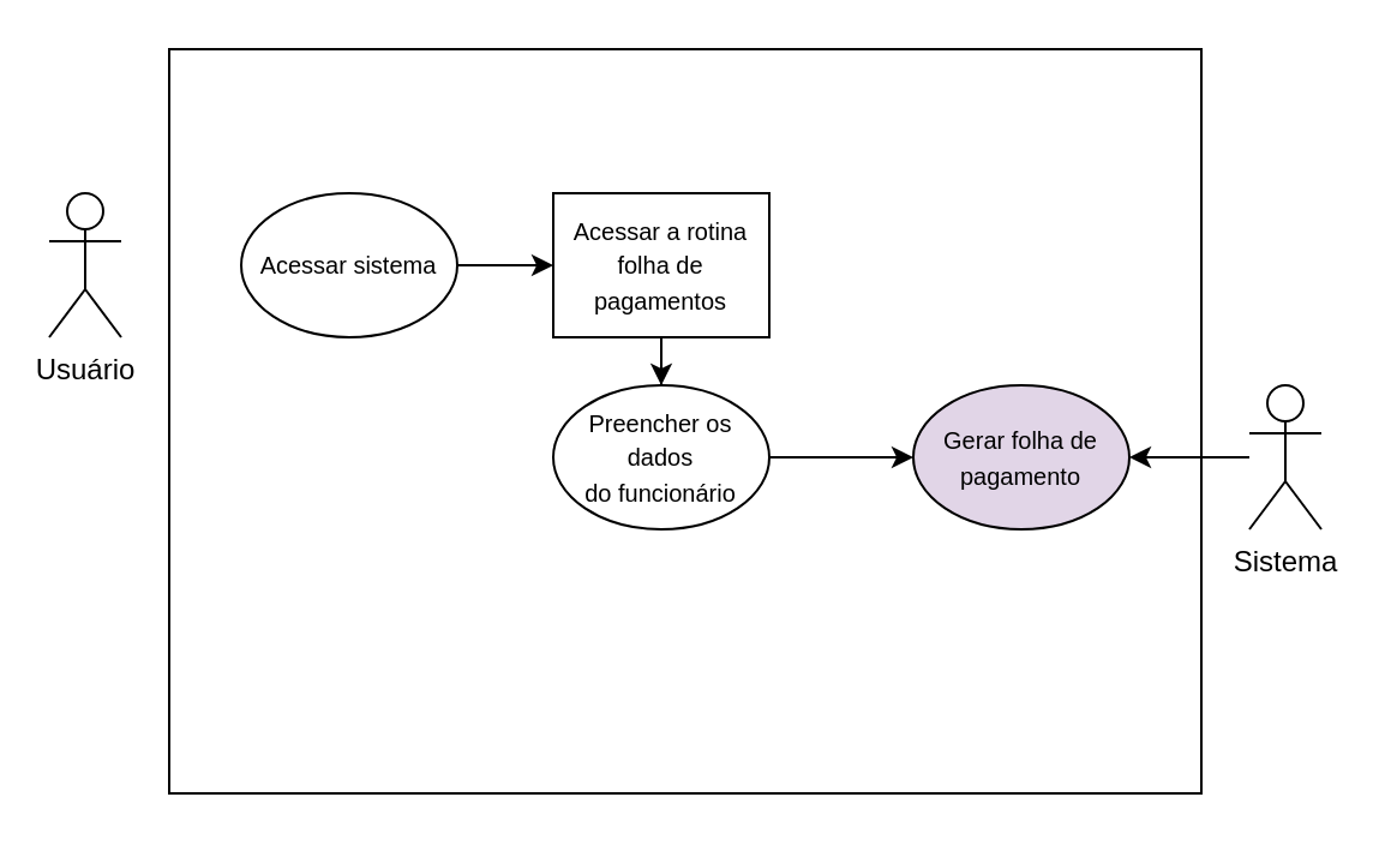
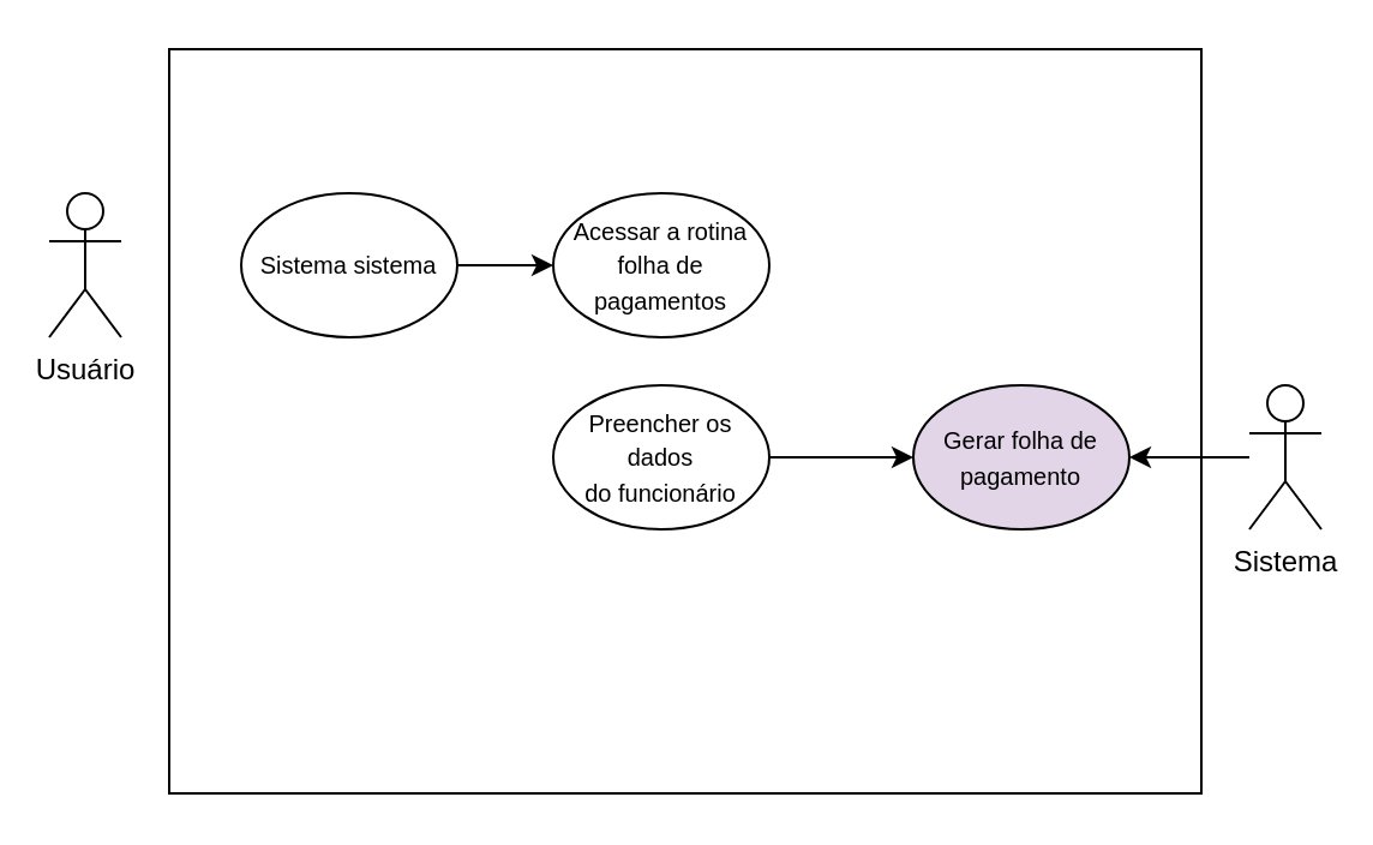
- <mxCell id="10" value="&lt;span style=&quot;font-size: 10px;&quot;&gt;Acessar sistema&lt;/span&gt;" style="ellipse;whiteSpace=wrap;html=1;" parent="1" vertex="1"><mxGeometry x="100" y="80" width="90" height="60" as="geometry" /></mxCell>
+ <mxCell id="10" value="&lt;span style=&quot;font-size: 10px;&quot;&gt;Sistema sistema&lt;/span&gt;" style="ellipse;whiteSpace=wrap;html=1;" parent="1" vertex="1"><mxGeometry x="100" y="80" width="90" height="60" as="geometry" /></mxCell>
- <mxCell id="12" value="&lt;span style=&quot;font-size: 10px;&quot;&gt;Acessar a rotina folha de pagamentos&lt;/span&gt;" style="whiteSpace=wrap;html=1;rounded=0;" parent="1" vertex="1"><mxGeometry x="230" y="80" width="90" height="60" as="geometry" /></mxCell>
+ <mxCell id="12" value="&lt;span style=&quot;font-size: 10px;&quot;&gt;Acessar a rotina folha de pagamentos&lt;/span&gt;" style="ellipse;whiteSpace=wrap;html=1;" parent="1" vertex="1"><mxGeometry x="230" y="80" width="90" height="60" as="geometry" /></mxCell>
- <mxCell id="11" style="edgeStyle=orthogonalEdgeStyle;rounded=0;orthogonalLoop=1;jettySize=auto;html=1;" parent="1" source="12" target="8" edge="1"><mxGeometry relative="1" as="geometry" /></mxCell>
